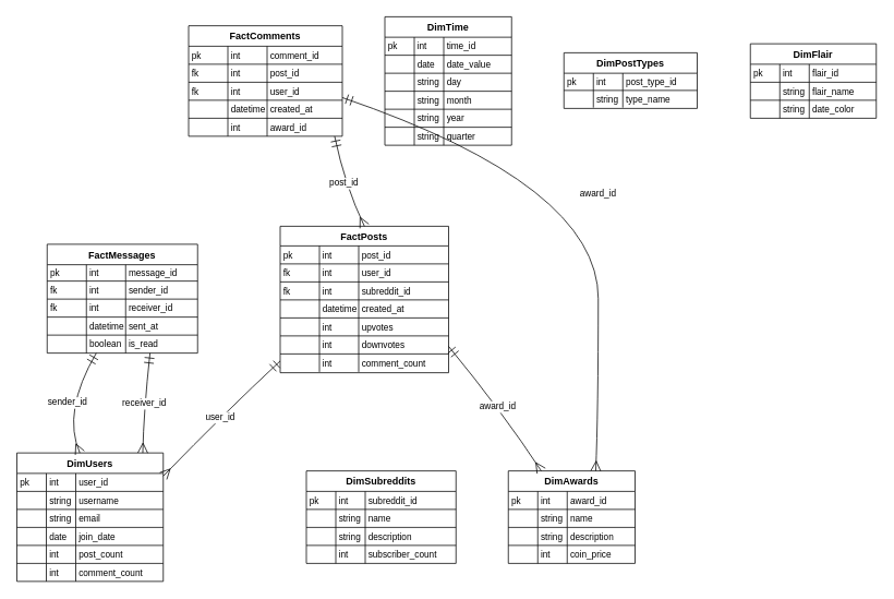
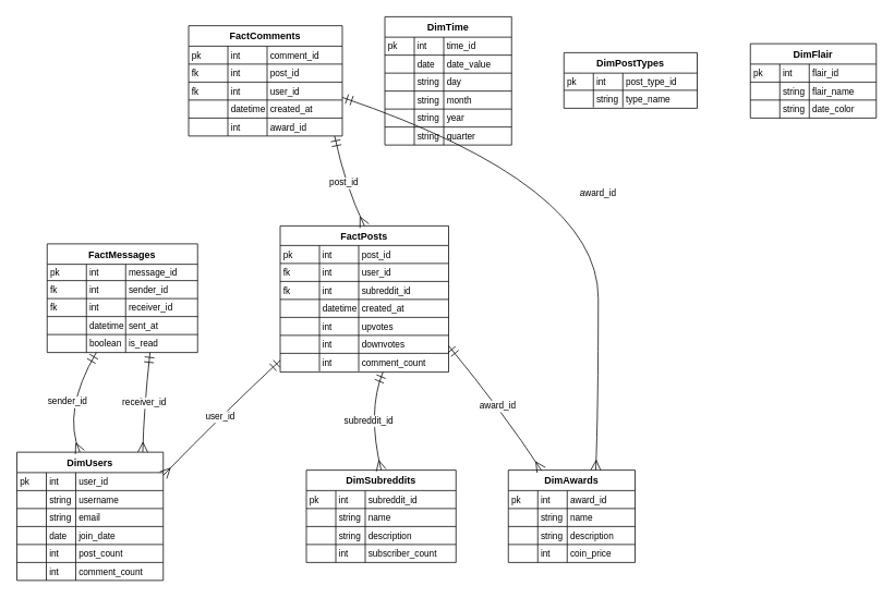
+ <mxCell id="180" value="subreddit_id" style="curved=1;startArrow=ERmandOne;startSize=10;;endArrow=ERmany;endSize=10;;exitX=0.61;exitY=1;entryX=0.5;entryY=0;rounded=0;" parent="1" source="2" target="56" edge="1"><mxGeometry relative="1" as="geometry"><Array as="points"><mxPoint x="448" y="503" /></Array></mxGeometry></mxCell>
